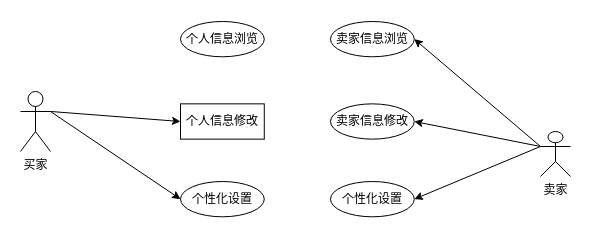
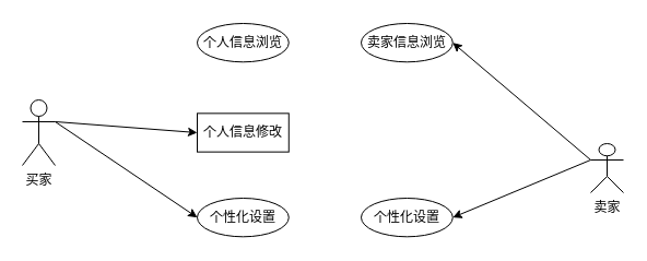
- <mxCell id="13" value="卖家信息修改" style="ellipse;whiteSpace=wrap;html=1;container=0;" parent="1" vertex="1"><mxGeometry x="329.997" y="103.355" width="83.778" height="35.294" as="geometry" /></mxCell>
- <mxCell id="6" style="rounded=0;orthogonalLoop=1;jettySize=auto;html=1;exitX=0;exitY=0.333;exitDx=0;exitDy=0;exitPerimeter=0;entryX=1;entryY=0.5;entryDx=0;entryDy=0;" parent="1" source="8" target="13" edge="1"><mxGeometry relative="1" as="geometry" /></mxCell>
